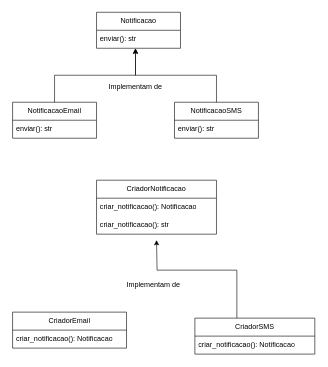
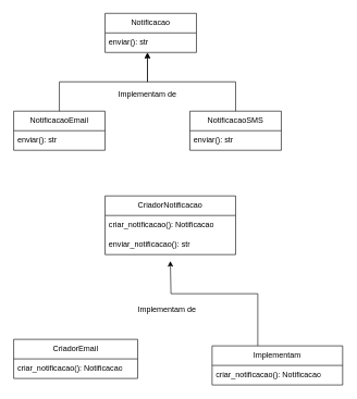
- <mxCell id="10" value="criar_notificacao(): str" style="text;strokeColor=none;fillColor=none;align=left;verticalAlign=middle;spacingLeft=4;spacingRight=4;overflow=hidden;points=[[0,0.5],[1,0.5]];portConstraint=eastwest;rotatable=0;whiteSpace=wrap;html=1;" vertex="1" parent="8"><mxGeometry y="60" width="200" height="30" as="geometry" /></mxCell>
+ <mxCell id="10" value="enviar_notificacao(): str" style="text;strokeColor=none;fillColor=none;align=left;verticalAlign=middle;spacingLeft=4;spacingRight=4;overflow=hidden;points=[[0,0.5],[1,0.5]];portConstraint=eastwest;rotatable=0;whiteSpace=wrap;html=1;" vertex="1" parent="8"><mxGeometry y="60" width="200" height="30" as="geometry" /></mxCell>
- <mxCell id="14" value="CriadorSMS" style="swimlane;fontStyle=0;childLayout=stackLayout;horizontal=1;startSize=30;horizontalStack=0;resizeParent=1;resizeParentMax=0;resizeLast=0;collapsible=1;marginBottom=0;whiteSpace=wrap;html=1;" vertex="1" parent="1"><mxGeometry x="324" y="530" width="200" height="60" as="geometry" /></mxCell>
+ <mxCell id="14" value="Implementam" style="swimlane;fontStyle=0;childLayout=stackLayout;horizontal=1;startSize=30;horizontalStack=0;resizeParent=1;resizeParentMax=0;resizeLast=0;collapsible=1;marginBottom=0;whiteSpace=wrap;html=1;" vertex="1" parent="1"><mxGeometry x="324" y="530" width="200" height="60" as="geometry" /></mxCell>
